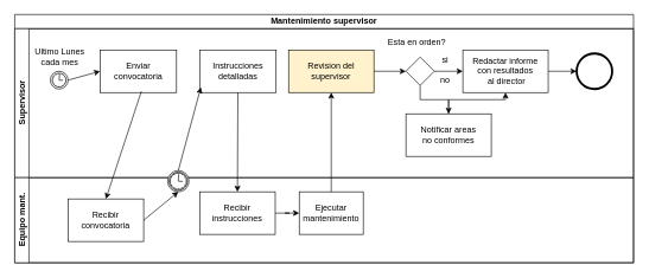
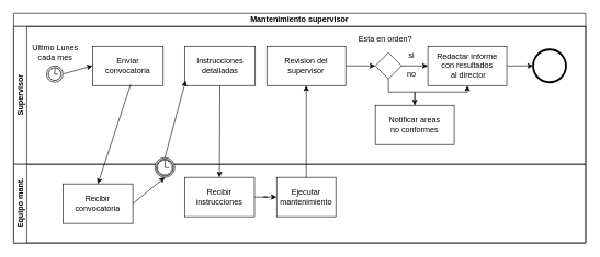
- <mxCell id="10" value="&lt;div&gt;Revision del&lt;/div&gt;&lt;div&gt;supervisor&lt;br&gt;&lt;/div&gt;" style="whiteSpace=wrap;html=1;fillColor=#fff2cc;" vertex="1" parent="3"><mxGeometry x="385" y="30" width="120" height="60" as="geometry" /></mxCell>
+ <mxCell id="10" value="&lt;div&gt;Revision del&lt;/div&gt;&lt;div&gt;supervisor&lt;br&gt;&lt;/div&gt;" style="whiteSpace=wrap;html=1;" vertex="1" parent="3"><mxGeometry x="385" y="30" width="120" height="60" as="geometry" /></mxCell>
